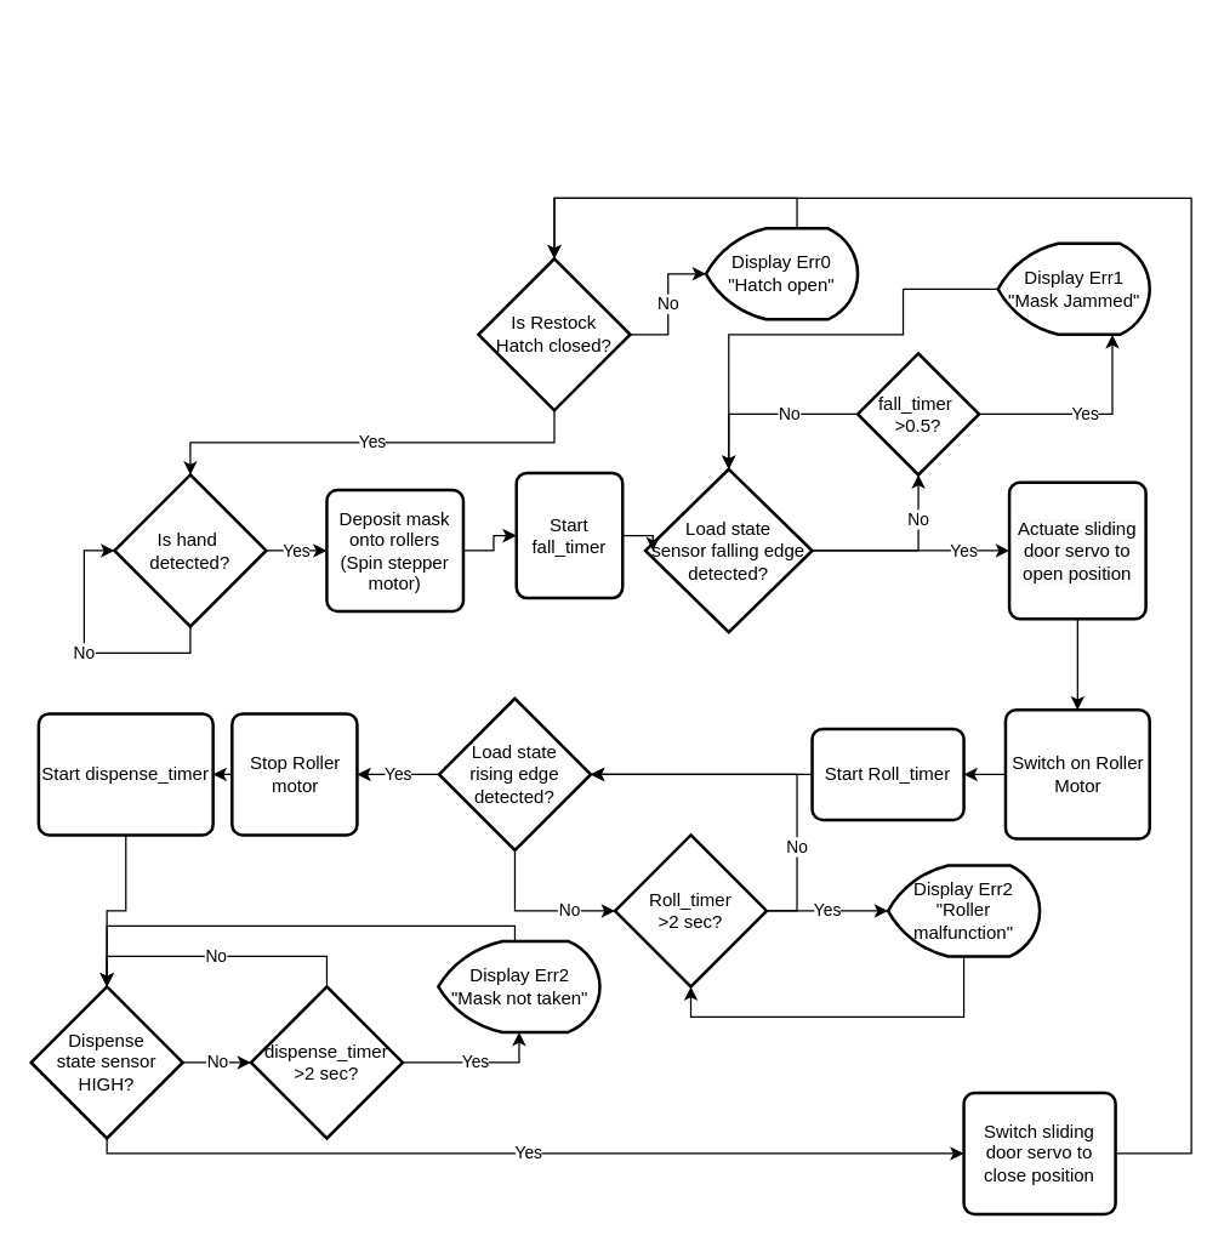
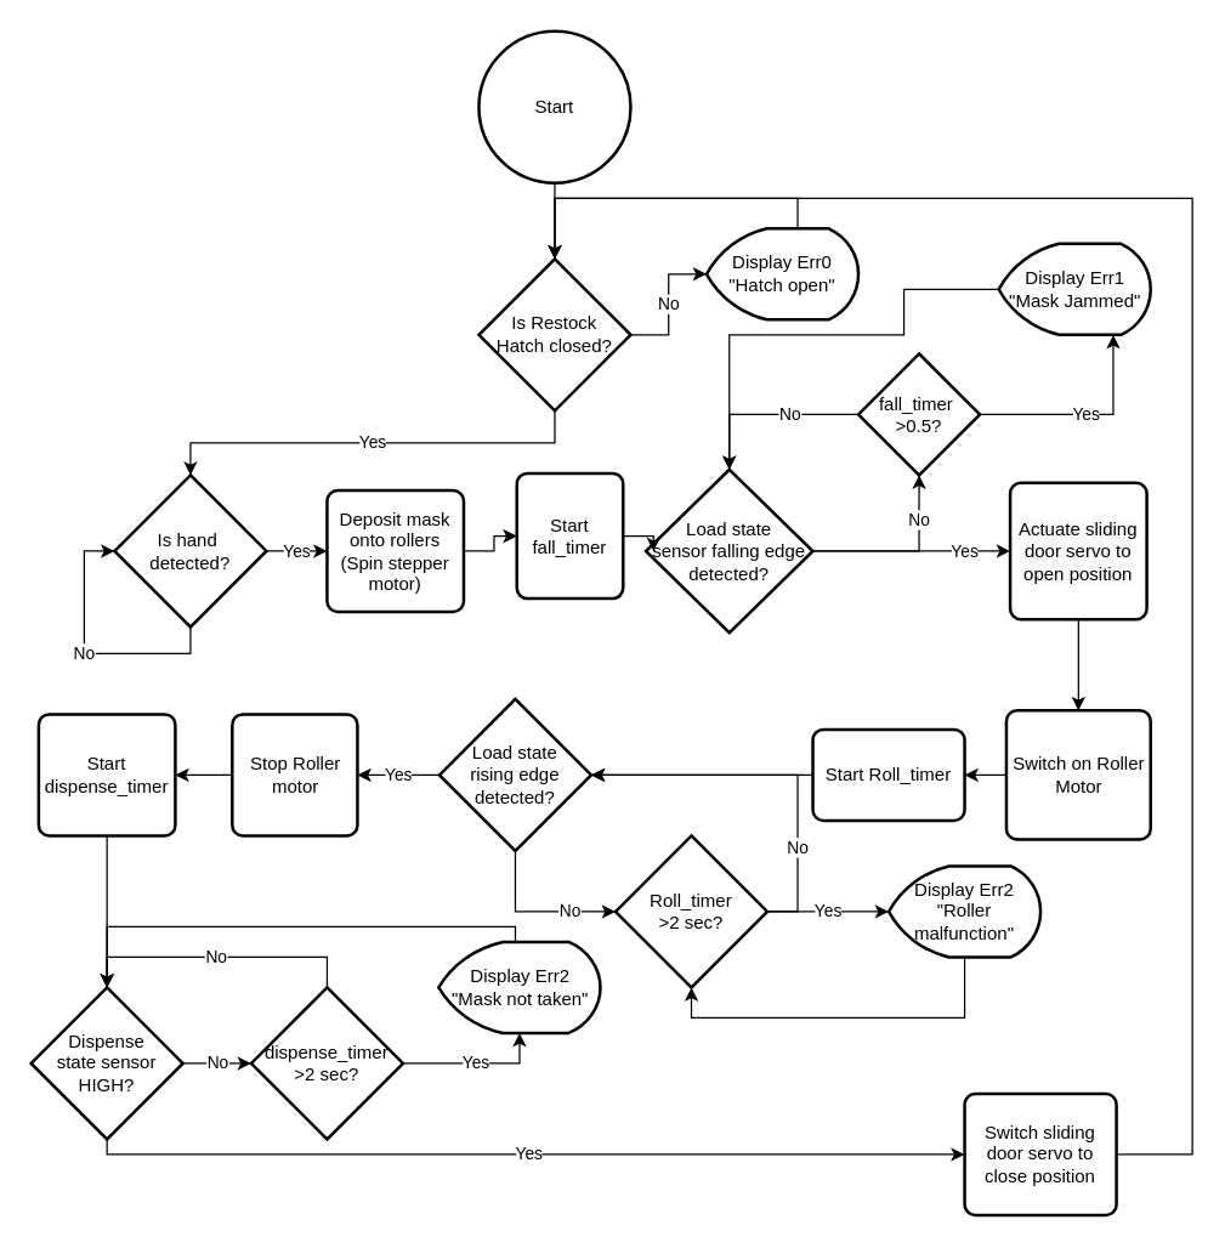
+ <mxCell id="2" value="Start" style="strokeWidth=2;html=1;shape=mxgraph.flowchart.start_2;whiteSpace=wrap;" vertex="1" parent="1"><mxGeometry x="315" y="20" width="100" height="100" as="geometry" /></mxCell>
+ <mxCell id="6" value="" style="endArrow=classic;html=1;rounded=0;exitX=0.5;exitY=1;exitDx=0;exitDy=0;exitPerimeter=0;entryX=0.5;entryY=0;entryDx=0;entryDy=0;entryPerimeter=0;" edge="1" parent="1" source="2" target="5"><mxGeometry width="50" height="50" relative="1" as="geometry"><mxPoint x="495" y="-30" as="sourcePoint" /><mxPoint x="545" y="-80" as="targetPoint" /></mxGeometry></mxCell>
- <mxCell id="41" value="Start dispense_timer" style="rounded=1;whiteSpace=wrap;html=1;absoluteArcSize=1;arcSize=14;strokeWidth=2;" vertex="1" parent="1"><mxGeometry x="25" y="470" width="115" height="80" as="geometry" /></mxCell>
+ <mxCell id="41" value="Start dispense_timer" style="rounded=1;whiteSpace=wrap;html=1;absoluteArcSize=1;arcSize=14;strokeWidth=2;" vertex="1" parent="1"><mxGeometry x="25" y="470" width="90" height="80" as="geometry" /></mxCell>
